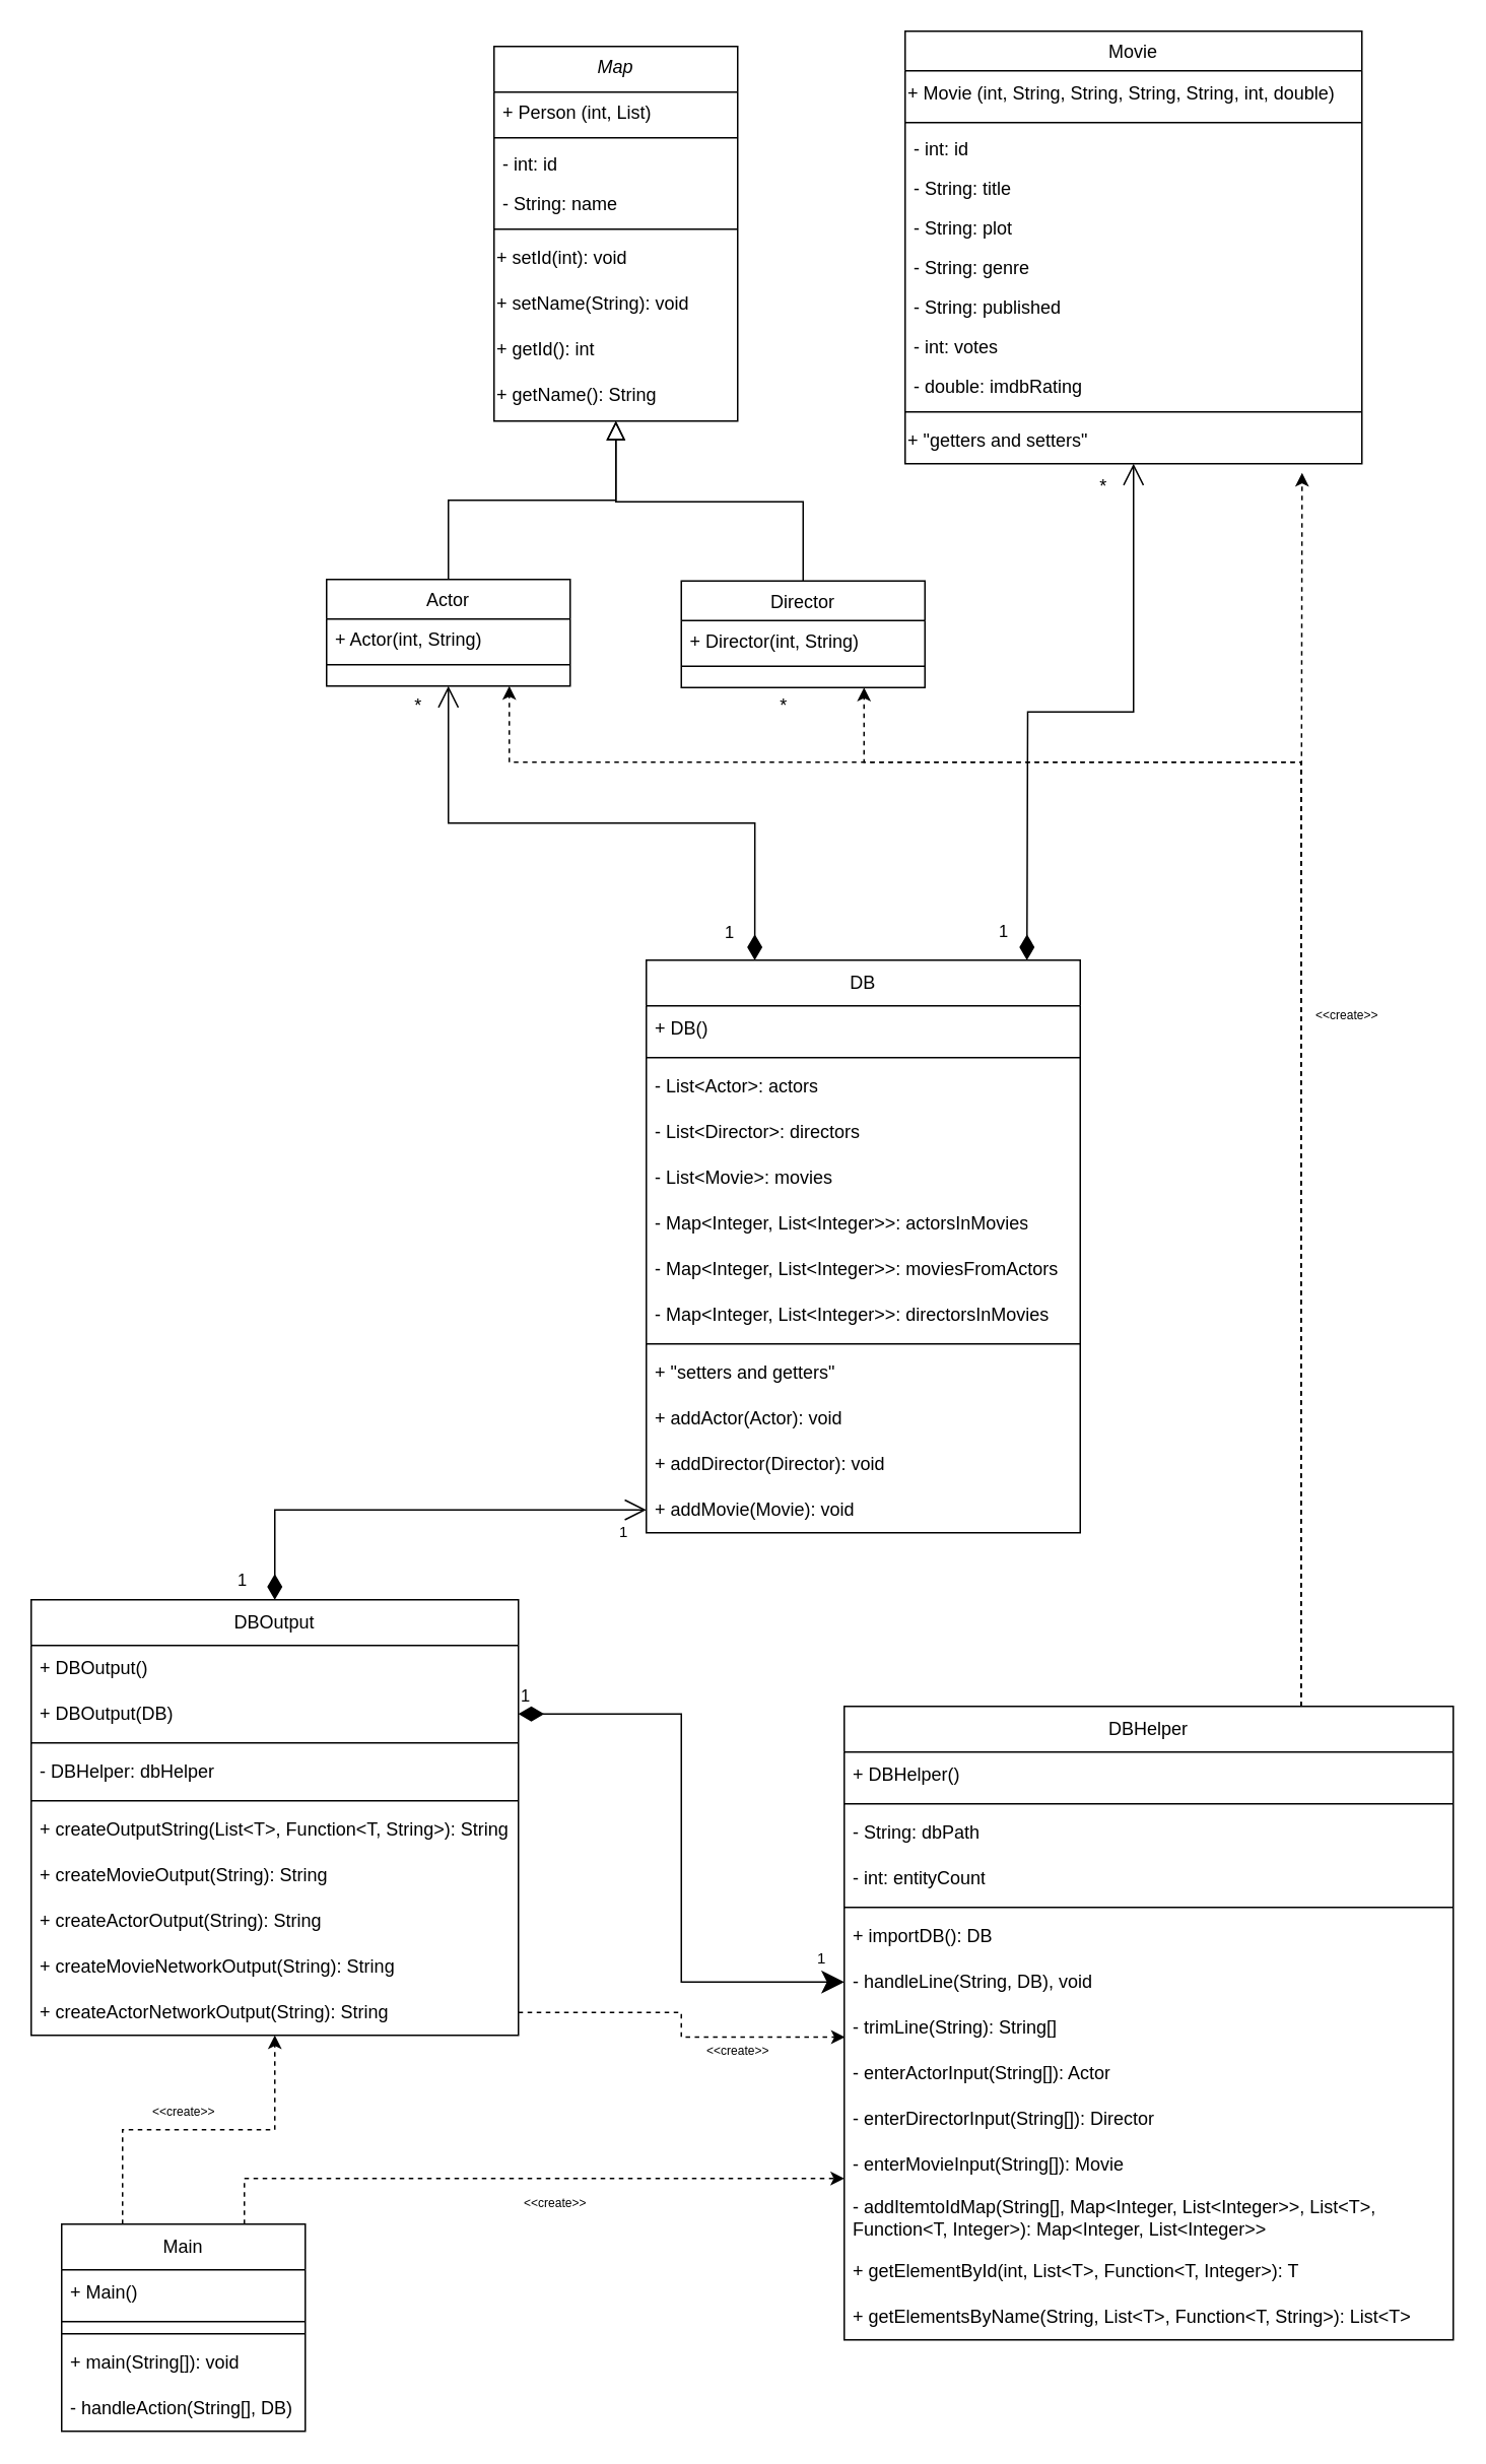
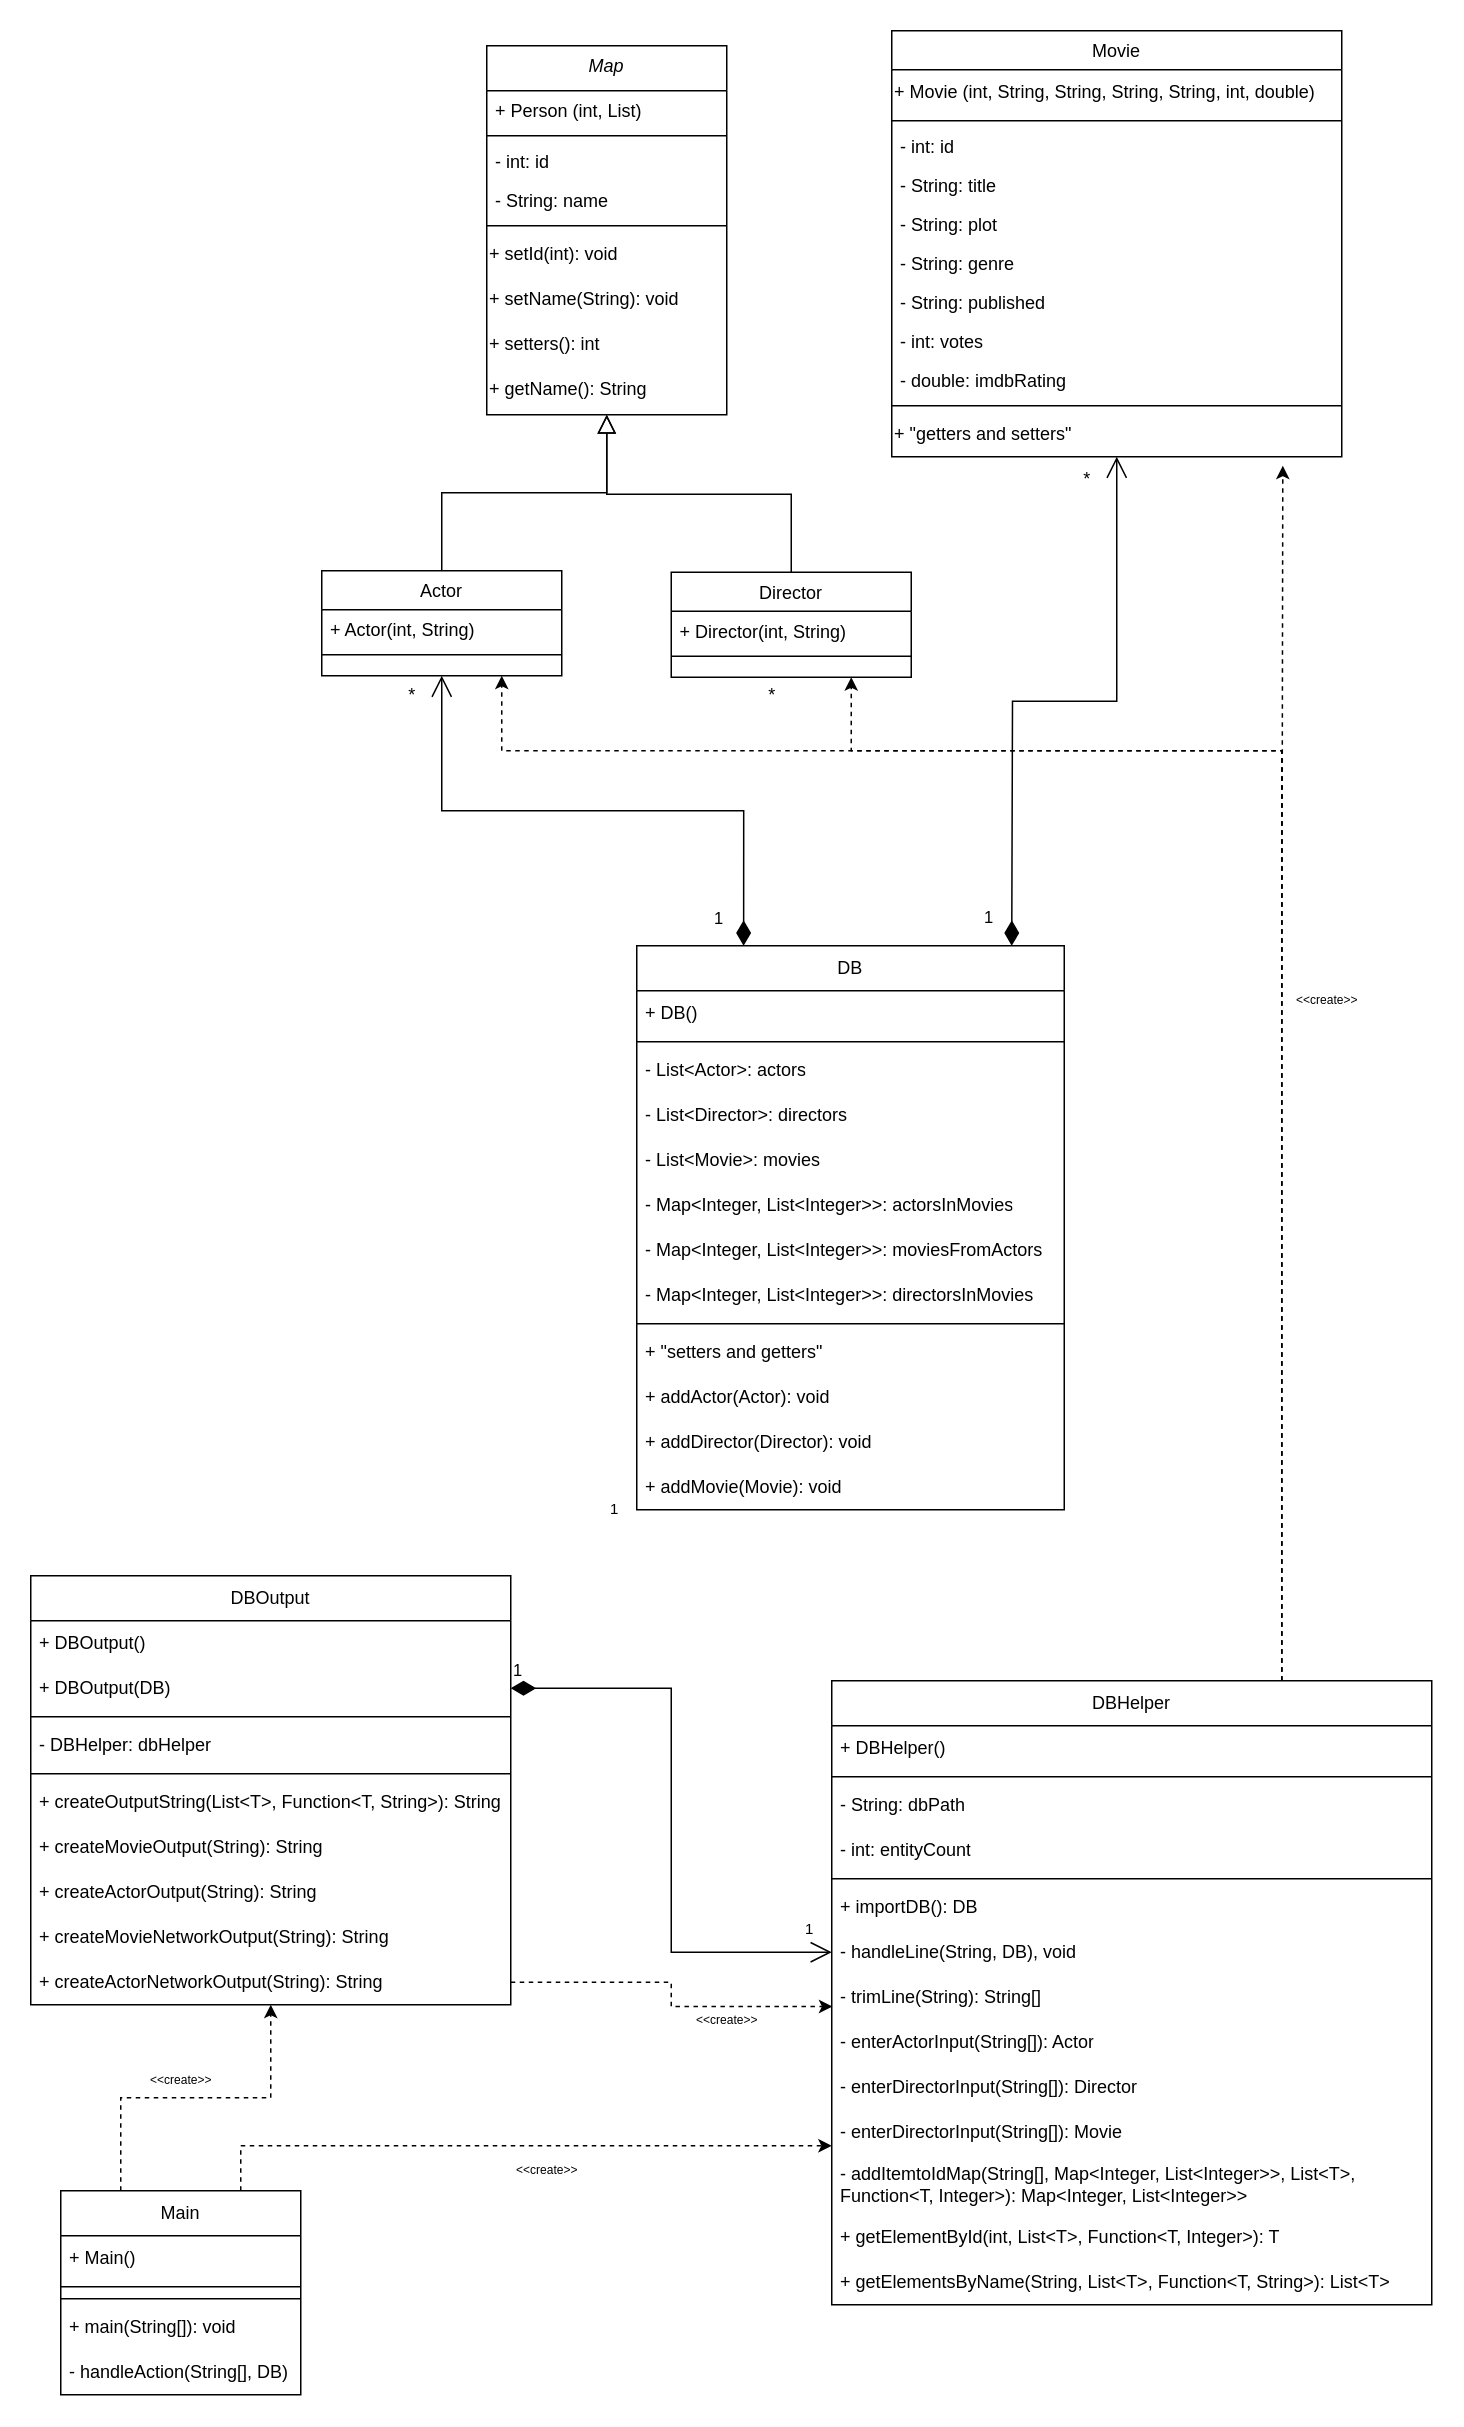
- <mxCell id="10" value="+ getId(): int" style="text;html=1;align=left;verticalAlign=middle;resizable=0;points=[];autosize=1;strokeColor=none;fillColor=none;" vertex="1" parent="2"><mxGeometry y="184" width="160" height="30" as="geometry" /></mxCell>
+ <mxCell id="10" value="+ setters(): int" style="text;html=1;align=left;verticalAlign=middle;resizable=0;points=[];autosize=1;strokeColor=none;fillColor=none;" vertex="1" parent="2"><mxGeometry y="184" width="160" height="30" as="geometry" /></mxCell>
- <mxCell id="87" value="1" style="endArrow=open;html=1;endSize=12;startArrow=diamondThin;startSize=14;startFill=1;edgeStyle=orthogonalEdgeStyle;align=left;verticalAlign=bottom;rounded=0;exitX=0.5;exitY=0;exitDx=0;exitDy=0;entryX=0;entryY=0.5;entryDx=0;entryDy=0;" edge="1" parent="1" source="72" target="54"><mxGeometry x="-0.971" y="26" relative="1" as="geometry"><mxPoint x="420" y="1311" as="sourcePoint" /><mxPoint x="564" y="1311" as="targetPoint" /><mxPoint as="offset" /></mxGeometry></mxCell>
- <mxCell id="84" value="1" style="endArrow=classic;html=1;endSize=12;startArrow=diamondThin;startSize=14;startFill=1;edgeStyle=orthogonalEdgeStyle;align=left;verticalAlign=bottom;rounded=0;exitX=1;exitY=0.5;exitDx=0;exitDy=0;entryX=0;entryY=0.5;entryDx=0;entryDy=0;" edge="1" parent="1" source="74" target="64"><mxGeometry x="-1" y="3" relative="1" as="geometry"><mxPoint x="394" y="1360" as="sourcePoint" /><mxPoint x="554" y="1360" as="targetPoint" /></mxGeometry></mxCell>
+ <mxCell id="84" value="1" style="endArrow=open;html=1;endSize=12;startArrow=diamondThin;startSize=14;startFill=1;edgeStyle=orthogonalEdgeStyle;align=left;verticalAlign=bottom;rounded=0;exitX=1;exitY=0.5;exitDx=0;exitDy=0;entryX=0;entryY=0.5;entryDx=0;entryDy=0;" edge="1" parent="1" source="74" target="64"><mxGeometry x="-1" y="3" relative="1" as="geometry"><mxPoint x="394" y="1360" as="sourcePoint" /><mxPoint x="554" y="1360" as="targetPoint" /></mxGeometry></mxCell>
- <mxCell id="68" value="- enterMovieInput(String[]): Movie" style="text;strokeColor=none;fillColor=none;align=left;verticalAlign=middle;spacingLeft=4;spacingRight=4;overflow=hidden;points=[[0,0.5],[1,0.5]];portConstraint=eastwest;rotatable=0;whiteSpace=wrap;html=1;" vertex="1" parent="57"><mxGeometry y="286" width="400" height="30" as="geometry" /></mxCell>
+ <mxCell id="68" value="- enterDirectorInput(String[]): Movie" style="text;strokeColor=none;fillColor=none;align=left;verticalAlign=middle;spacingLeft=4;spacingRight=4;overflow=hidden;points=[[0,0.5],[1,0.5]];portConstraint=eastwest;rotatable=0;whiteSpace=wrap;html=1;" vertex="1" parent="57"><mxGeometry y="286" width="400" height="30" as="geometry" /></mxCell>
